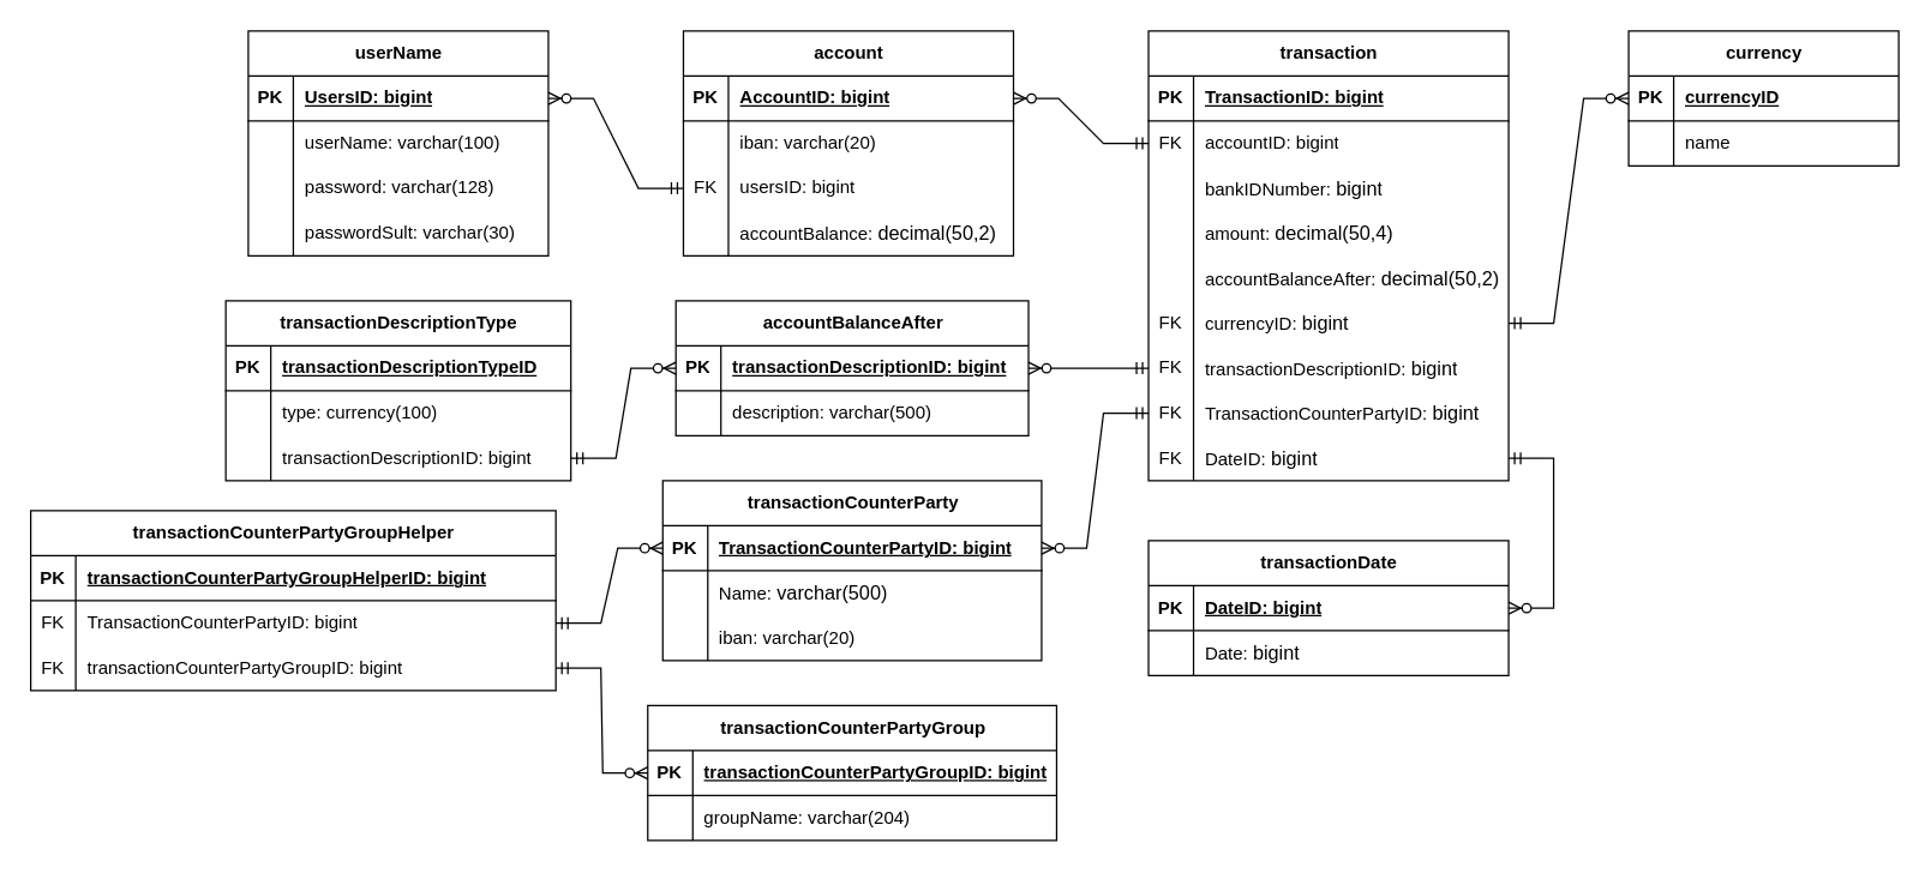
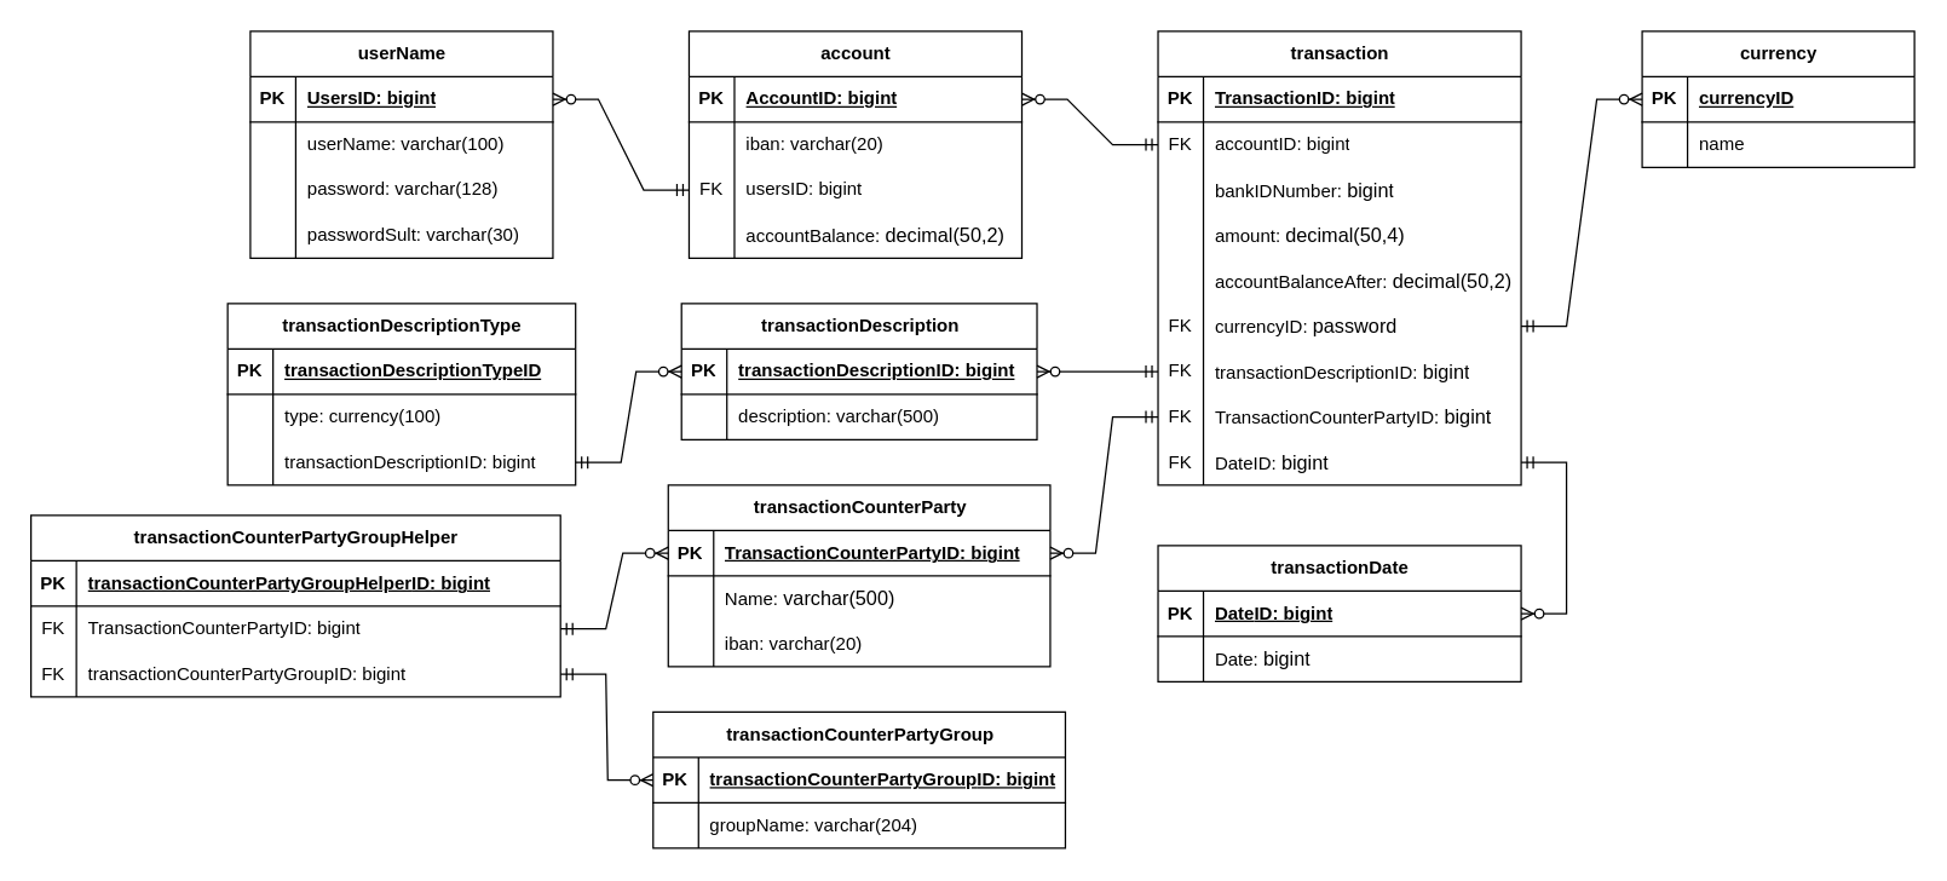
- <mxCell id="77" value="accountBalanceAfter" style="shape=table;startSize=30;container=1;collapsible=1;childLayout=tableLayout;fixedRows=1;rowLines=0;fontStyle=1;align=center;resizeLast=1;html=1;" parent="1" vertex="1"><mxGeometry x="450" y="200" width="235" height="90" as="geometry" /></mxCell>
+ <mxCell id="77" value="transactionDescription" style="shape=table;startSize=30;container=1;collapsible=1;childLayout=tableLayout;fixedRows=1;rowLines=0;fontStyle=1;align=center;resizeLast=1;html=1;" parent="1" vertex="1"><mxGeometry x="450" y="200" width="235" height="90" as="geometry" /></mxCell>
- <mxCell id="33" value="currencyID: &lt;span style=&quot;font-size: 13px;&quot;&gt;bigint&lt;/span&gt;" style="shape=partialRectangle;connectable=0;fillColor=none;top=0;left=0;bottom=0;right=0;align=left;spacingLeft=6;overflow=hidden;whiteSpace=wrap;html=1;" parent="31" vertex="1"><mxGeometry x="30" width="210" height="30" as="geometry"><mxRectangle width="210" height="30" as="alternateBounds" /></mxGeometry></mxCell>
+ <mxCell id="33" value="currencyID: &lt;span style=&quot;font-size: 13px;&quot;&gt;password&lt;/span&gt;" style="shape=partialRectangle;connectable=0;fillColor=none;top=0;left=0;bottom=0;right=0;align=left;spacingLeft=6;overflow=hidden;whiteSpace=wrap;html=1;" parent="31" vertex="1"><mxGeometry x="30" width="210" height="30" as="geometry"><mxRectangle width="210" height="30" as="alternateBounds" /></mxGeometry></mxCell>
